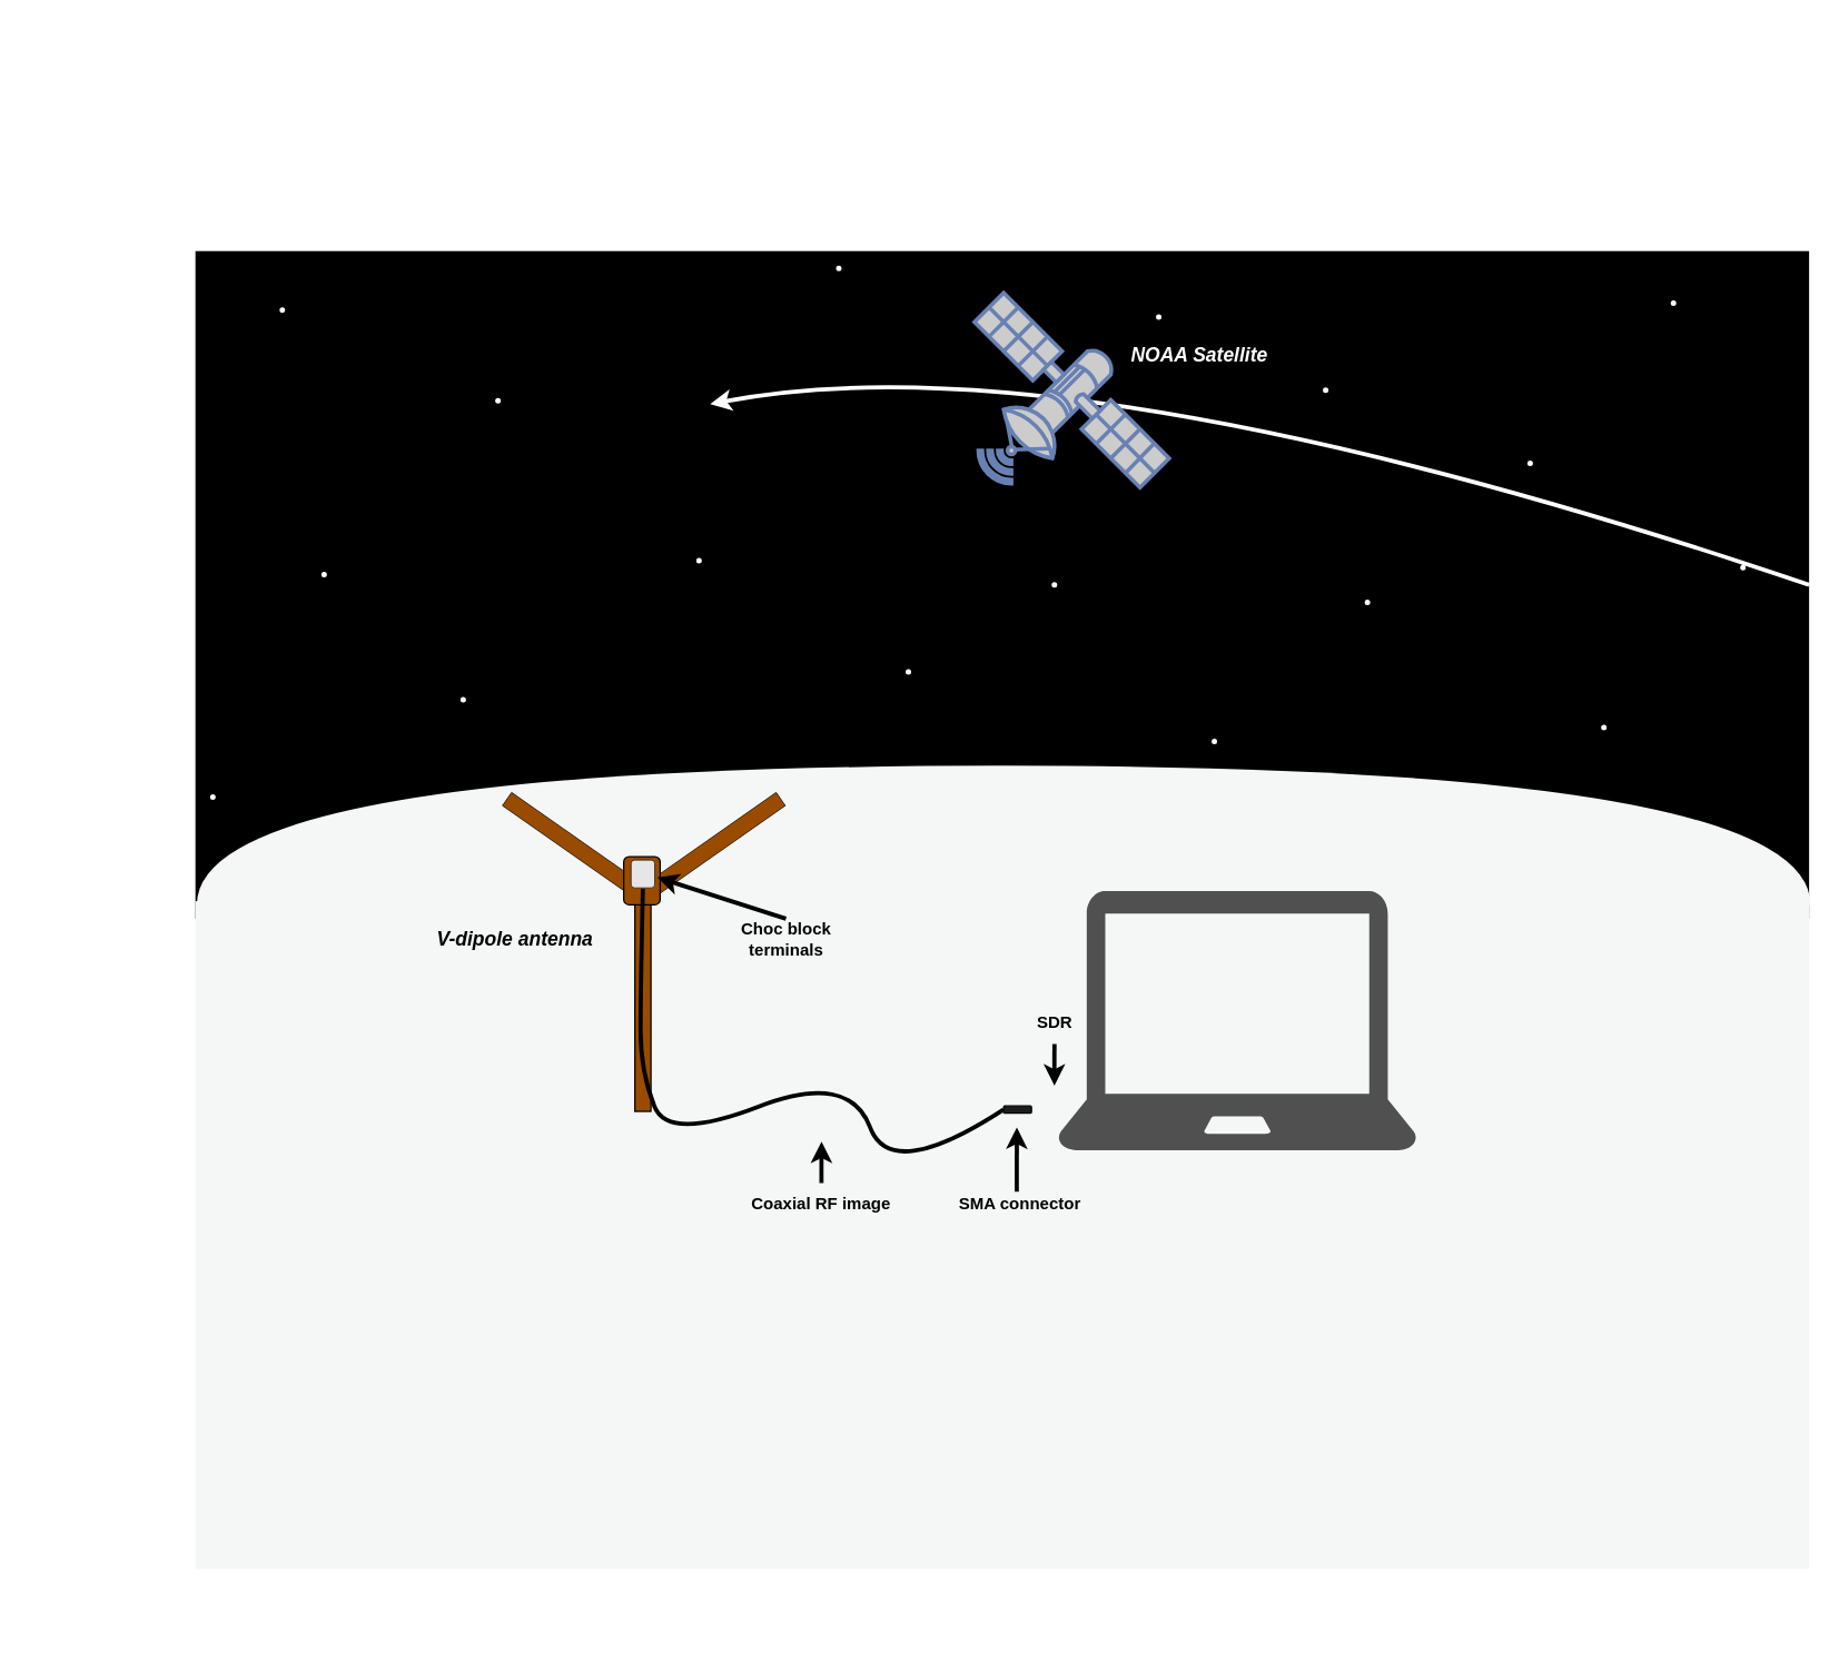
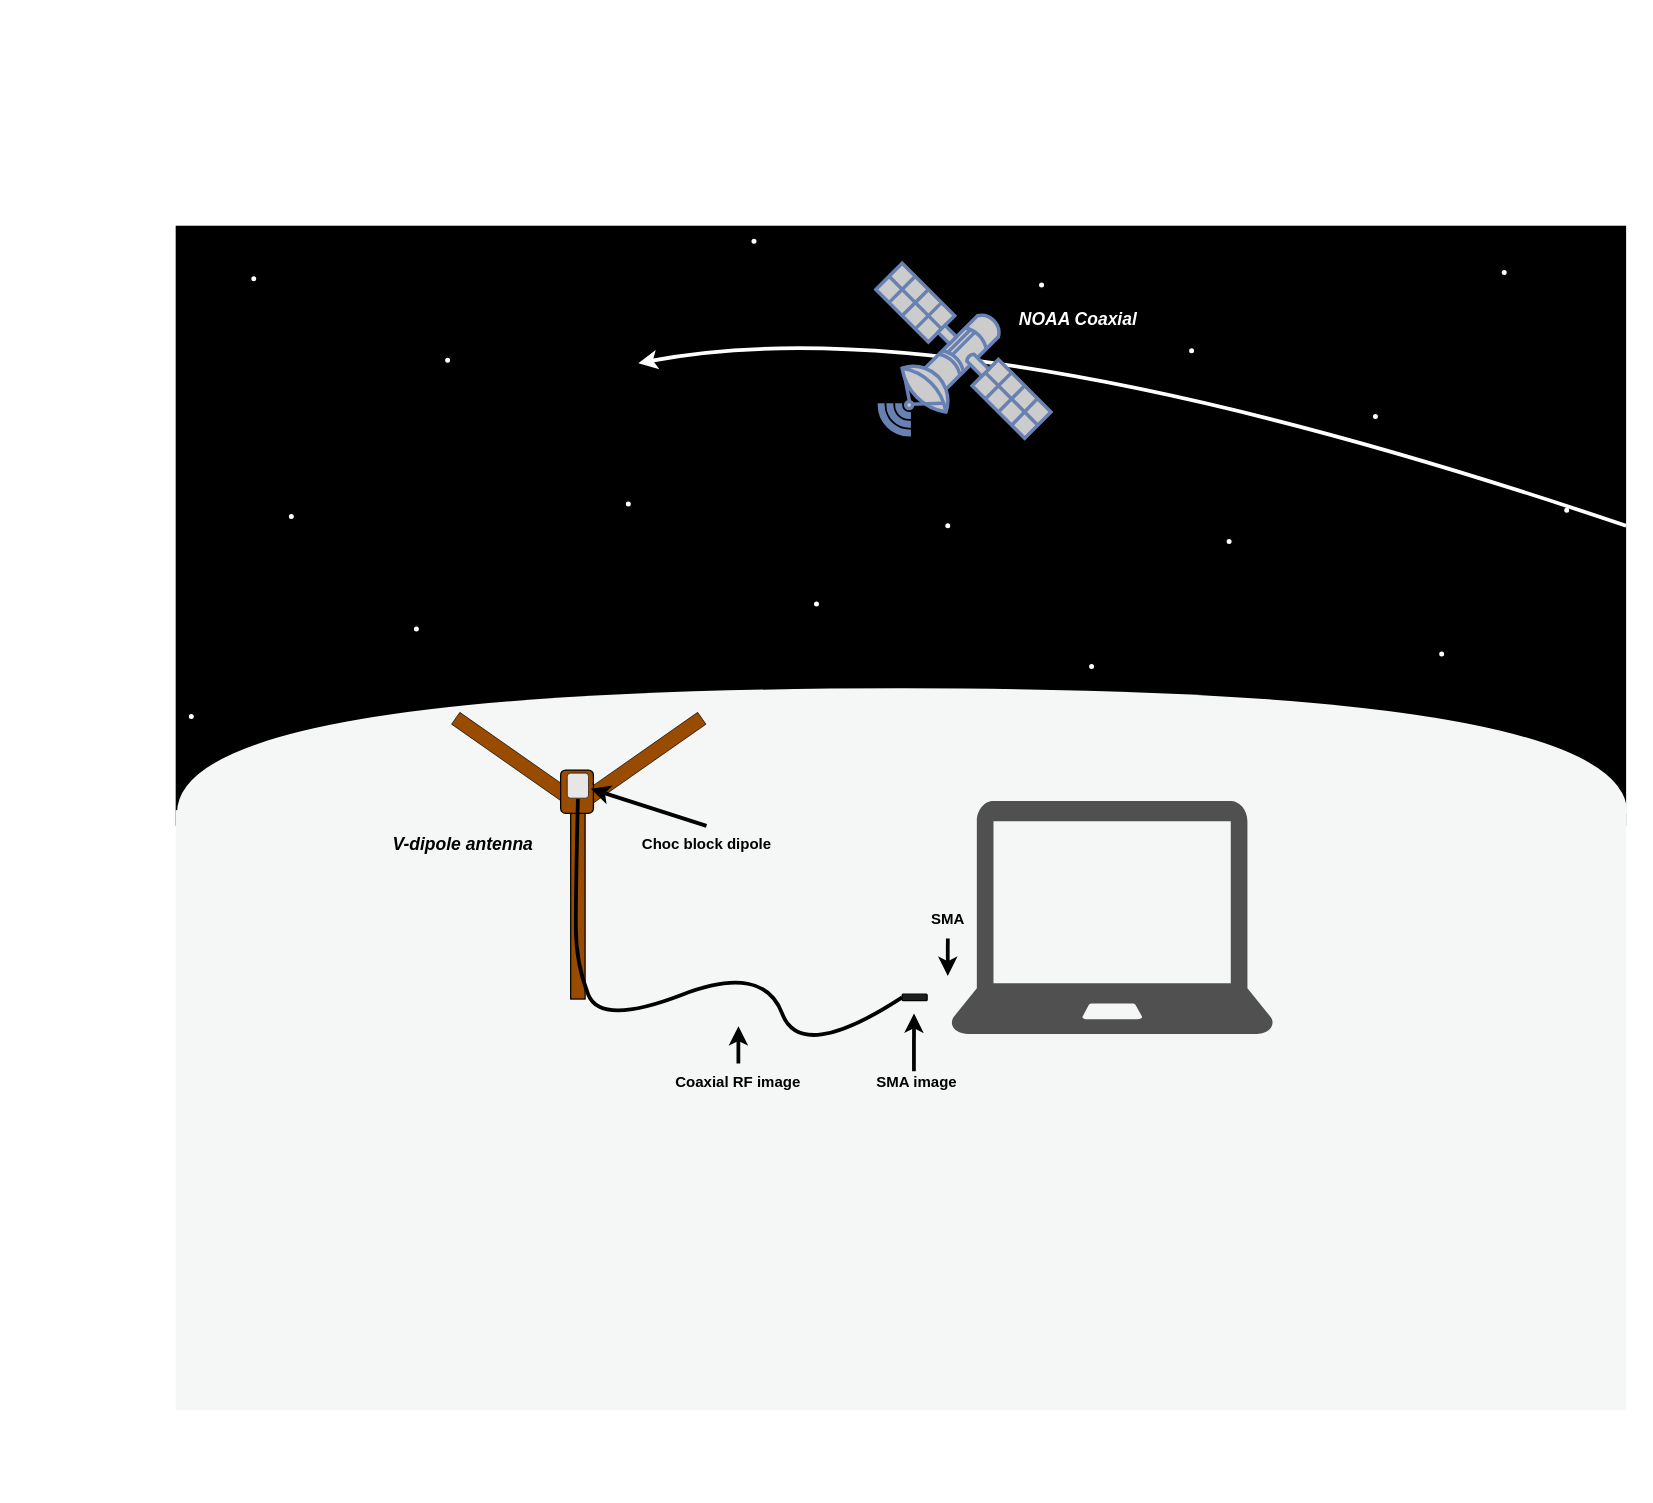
- <mxCell id="34" value="&lt;b style=&quot;font-size: 14px;&quot;&gt;&lt;i style=&quot;font-size: 14px;&quot;&gt;NOAA Satellite&lt;/i&gt;&lt;/b&gt;" style="text;html=1;strokeColor=none;fillColor=none;align=center;verticalAlign=middle;whiteSpace=wrap;rounded=0;fontColor=#FFFFFF;fontSize=14;" vertex="1" parent="1"><mxGeometry x="801.86" y="240" width="120" height="30" as="geometry" /></mxCell>
+ <mxCell id="34" value="&lt;b style=&quot;font-size: 14px;&quot;&gt;&lt;i style=&quot;font-size: 14px;&quot;&gt;NOAA Coaxial&lt;/i&gt;&lt;/b&gt;" style="text;html=1;strokeColor=none;fillColor=none;align=center;verticalAlign=middle;whiteSpace=wrap;rounded=0;fontColor=#FFFFFF;fontSize=14;" vertex="1" parent="1"><mxGeometry x="801.86" y="240" width="120" height="30" as="geometry" /></mxCell>
- <mxCell id="41" value="&lt;b&gt;Choc block terminals&lt;/b&gt;" style="text;html=1;strokeColor=none;fillColor=none;align=center;verticalAlign=middle;whiteSpace=wrap;rounded=0;fontColor=#000000;" vertex="1" parent="1"><mxGeometry x="504.5" y="660" width="120" height="30" as="geometry" /></mxCell>
+ <mxCell id="41" value="&lt;b&gt;Choc block dipole&lt;/b&gt;" style="text;html=1;strokeColor=none;fillColor=none;align=center;verticalAlign=middle;whiteSpace=wrap;rounded=0;fontColor=#000000;" vertex="1" parent="1"><mxGeometry x="504.5" y="660" width="120" height="30" as="geometry" /></mxCell>
- <mxCell id="39" value="&lt;b&gt;SDR&lt;/b&gt;" style="text;html=1;strokeColor=none;fillColor=none;align=center;verticalAlign=middle;whiteSpace=wrap;rounded=0;fontColor=#000000;" vertex="1" parent="1"><mxGeometry x="697.5" y="720" width="120" height="30" as="geometry" /></mxCell>
+ <mxCell id="39" value="&lt;b&gt;SMA&lt;/b&gt;" style="text;html=1;strokeColor=none;fillColor=none;align=center;verticalAlign=middle;whiteSpace=wrap;rounded=0;fontColor=#000000;" vertex="1" parent="1"><mxGeometry x="697.5" y="720" width="120" height="30" as="geometry" /></mxCell>
- <mxCell id="37" value="&lt;b&gt;SMA connector&lt;/b&gt;" style="text;html=1;strokeColor=none;fillColor=none;align=center;verticalAlign=middle;whiteSpace=wrap;rounded=0;fontColor=#000000;" vertex="1" parent="1"><mxGeometry x="673" y="850" width="120" height="30" as="geometry" /></mxCell>
+ <mxCell id="37" value="&lt;b&gt;SMA image&lt;/b&gt;" style="text;html=1;strokeColor=none;fillColor=none;align=center;verticalAlign=middle;whiteSpace=wrap;rounded=0;fontColor=#000000;" vertex="1" parent="1"><mxGeometry x="673" y="850" width="120" height="30" as="geometry" /></mxCell>
